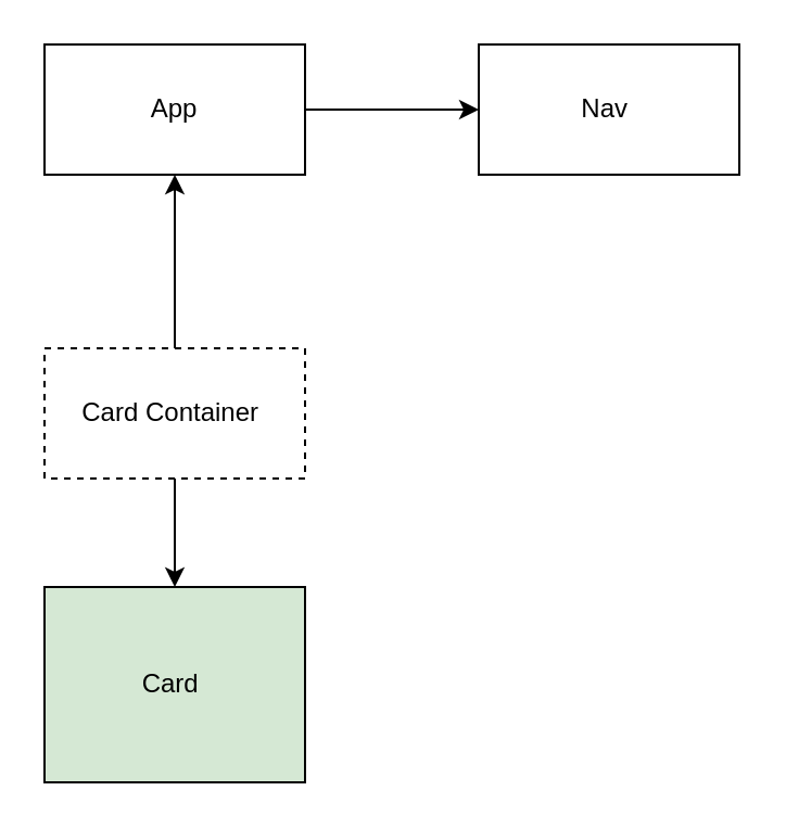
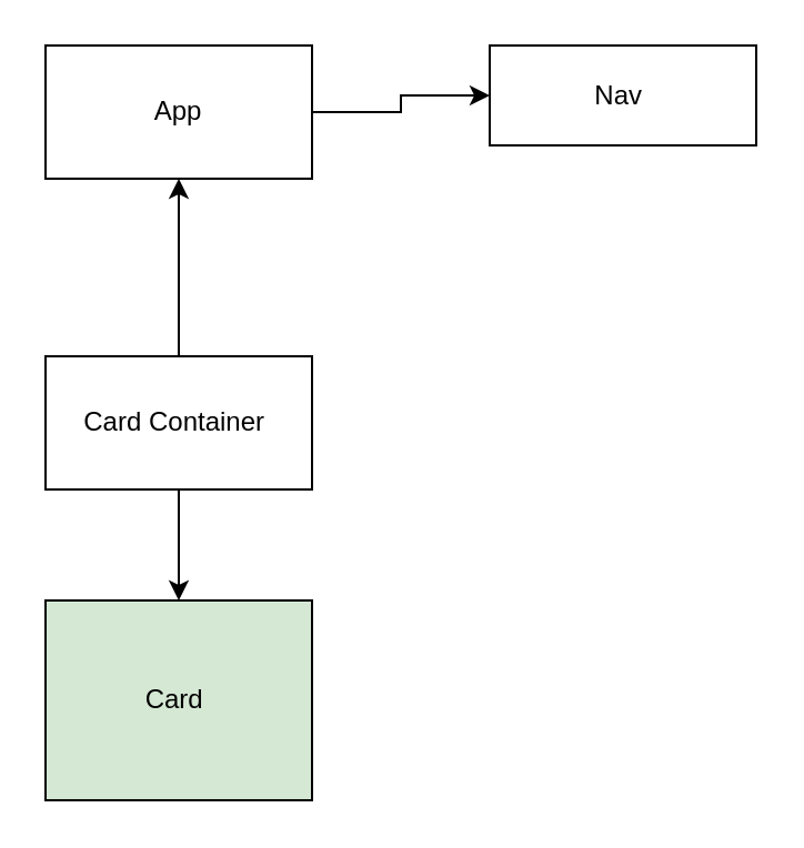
- <mxCell id="8" value="Nav&amp;nbsp;&lt;br&gt;" style="whiteSpace=wrap;html=1;" vertex="1" parent="1"><mxGeometry x="220" y="20" width="120" height="60" as="geometry" /></mxCell>
+ <mxCell id="8" value="Nav&amp;nbsp;&lt;br&gt;" style="whiteSpace=wrap;html=1;" vertex="1" parent="1"><mxGeometry x="220" y="20" width="120" height="45" as="geometry" /></mxCell>
- <mxCell id="4" value="Card Container&amp;nbsp;" style="whiteSpace=wrap;html=1;dashed=1;" vertex="1" parent="1"><mxGeometry x="20" y="160" width="120" height="60" as="geometry" /></mxCell>
+ <mxCell id="4" value="Card Container&amp;nbsp;" style="whiteSpace=wrap;html=1;" vertex="1" parent="1"><mxGeometry x="20" y="160" width="120" height="60" as="geometry" /></mxCell>
